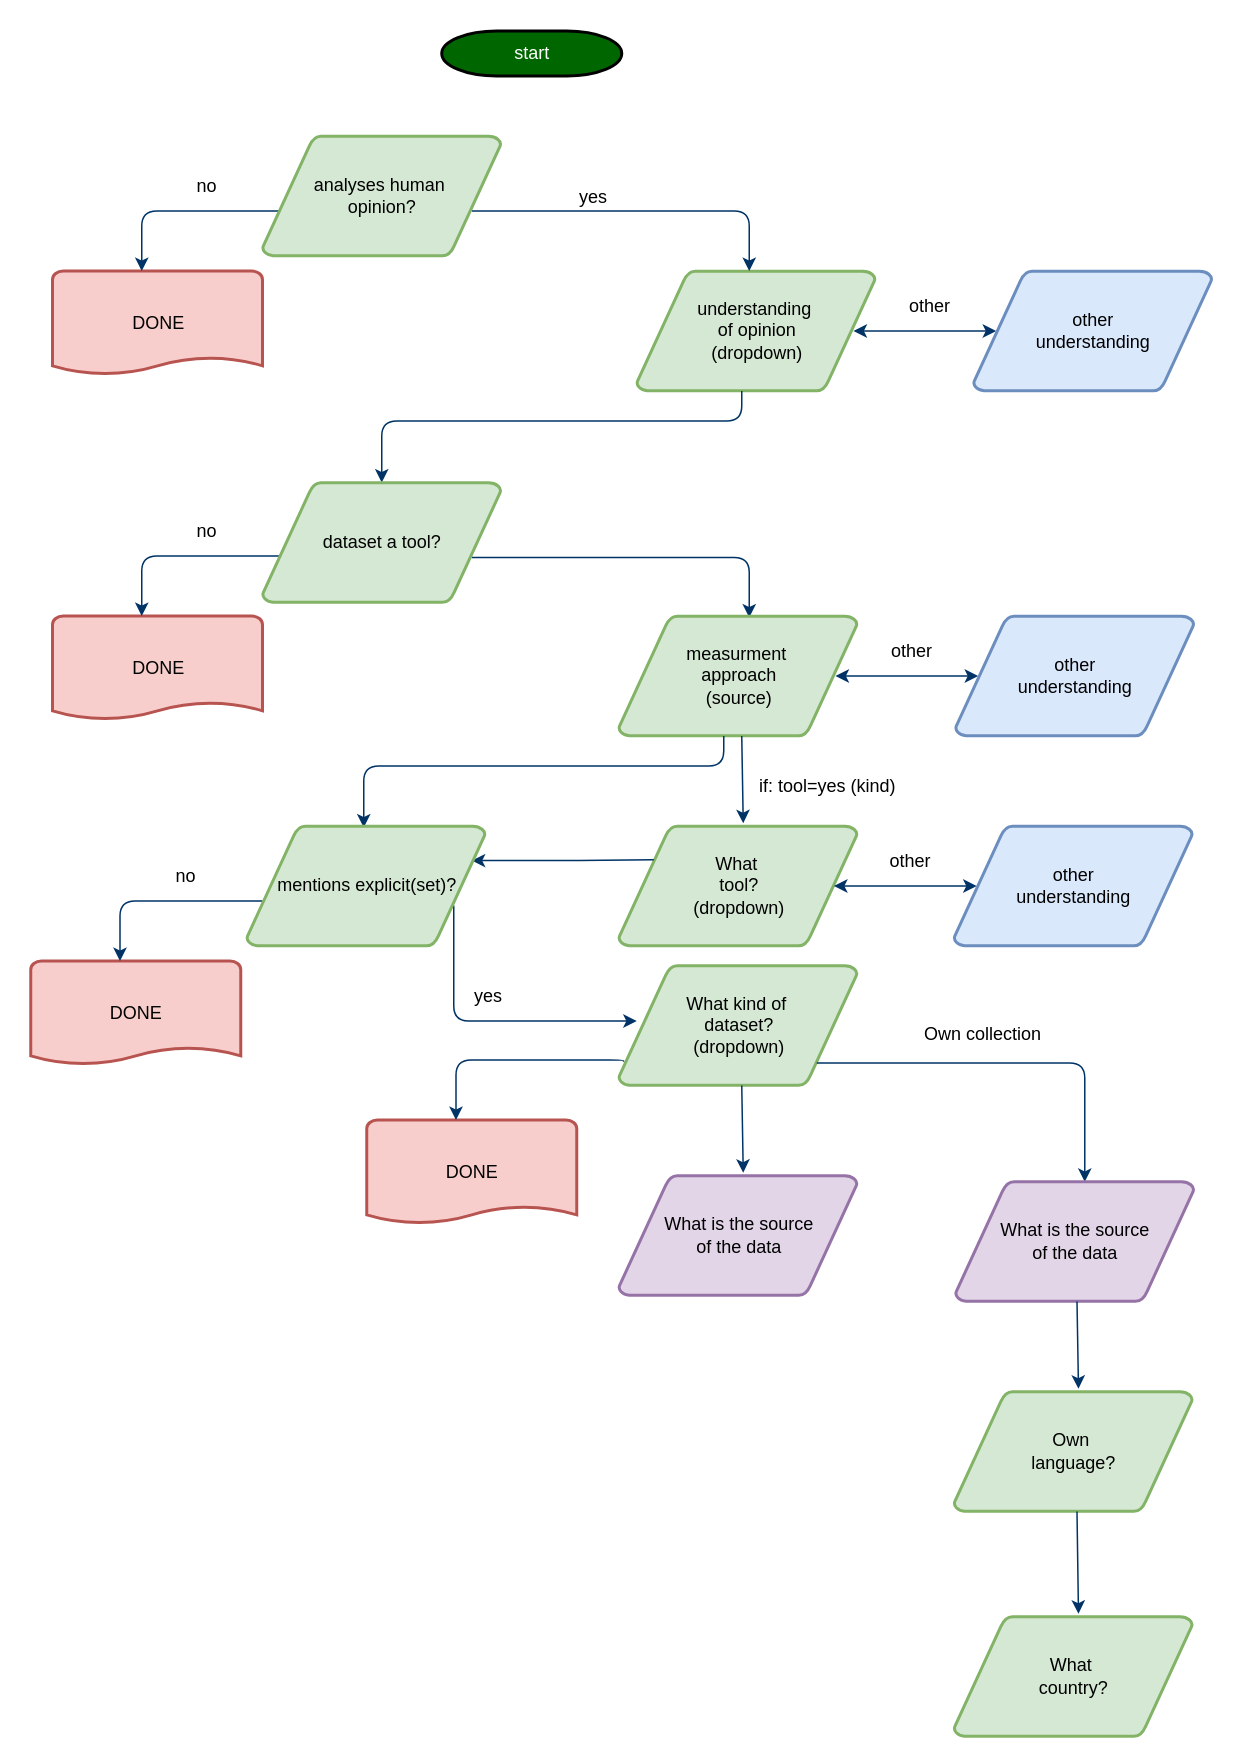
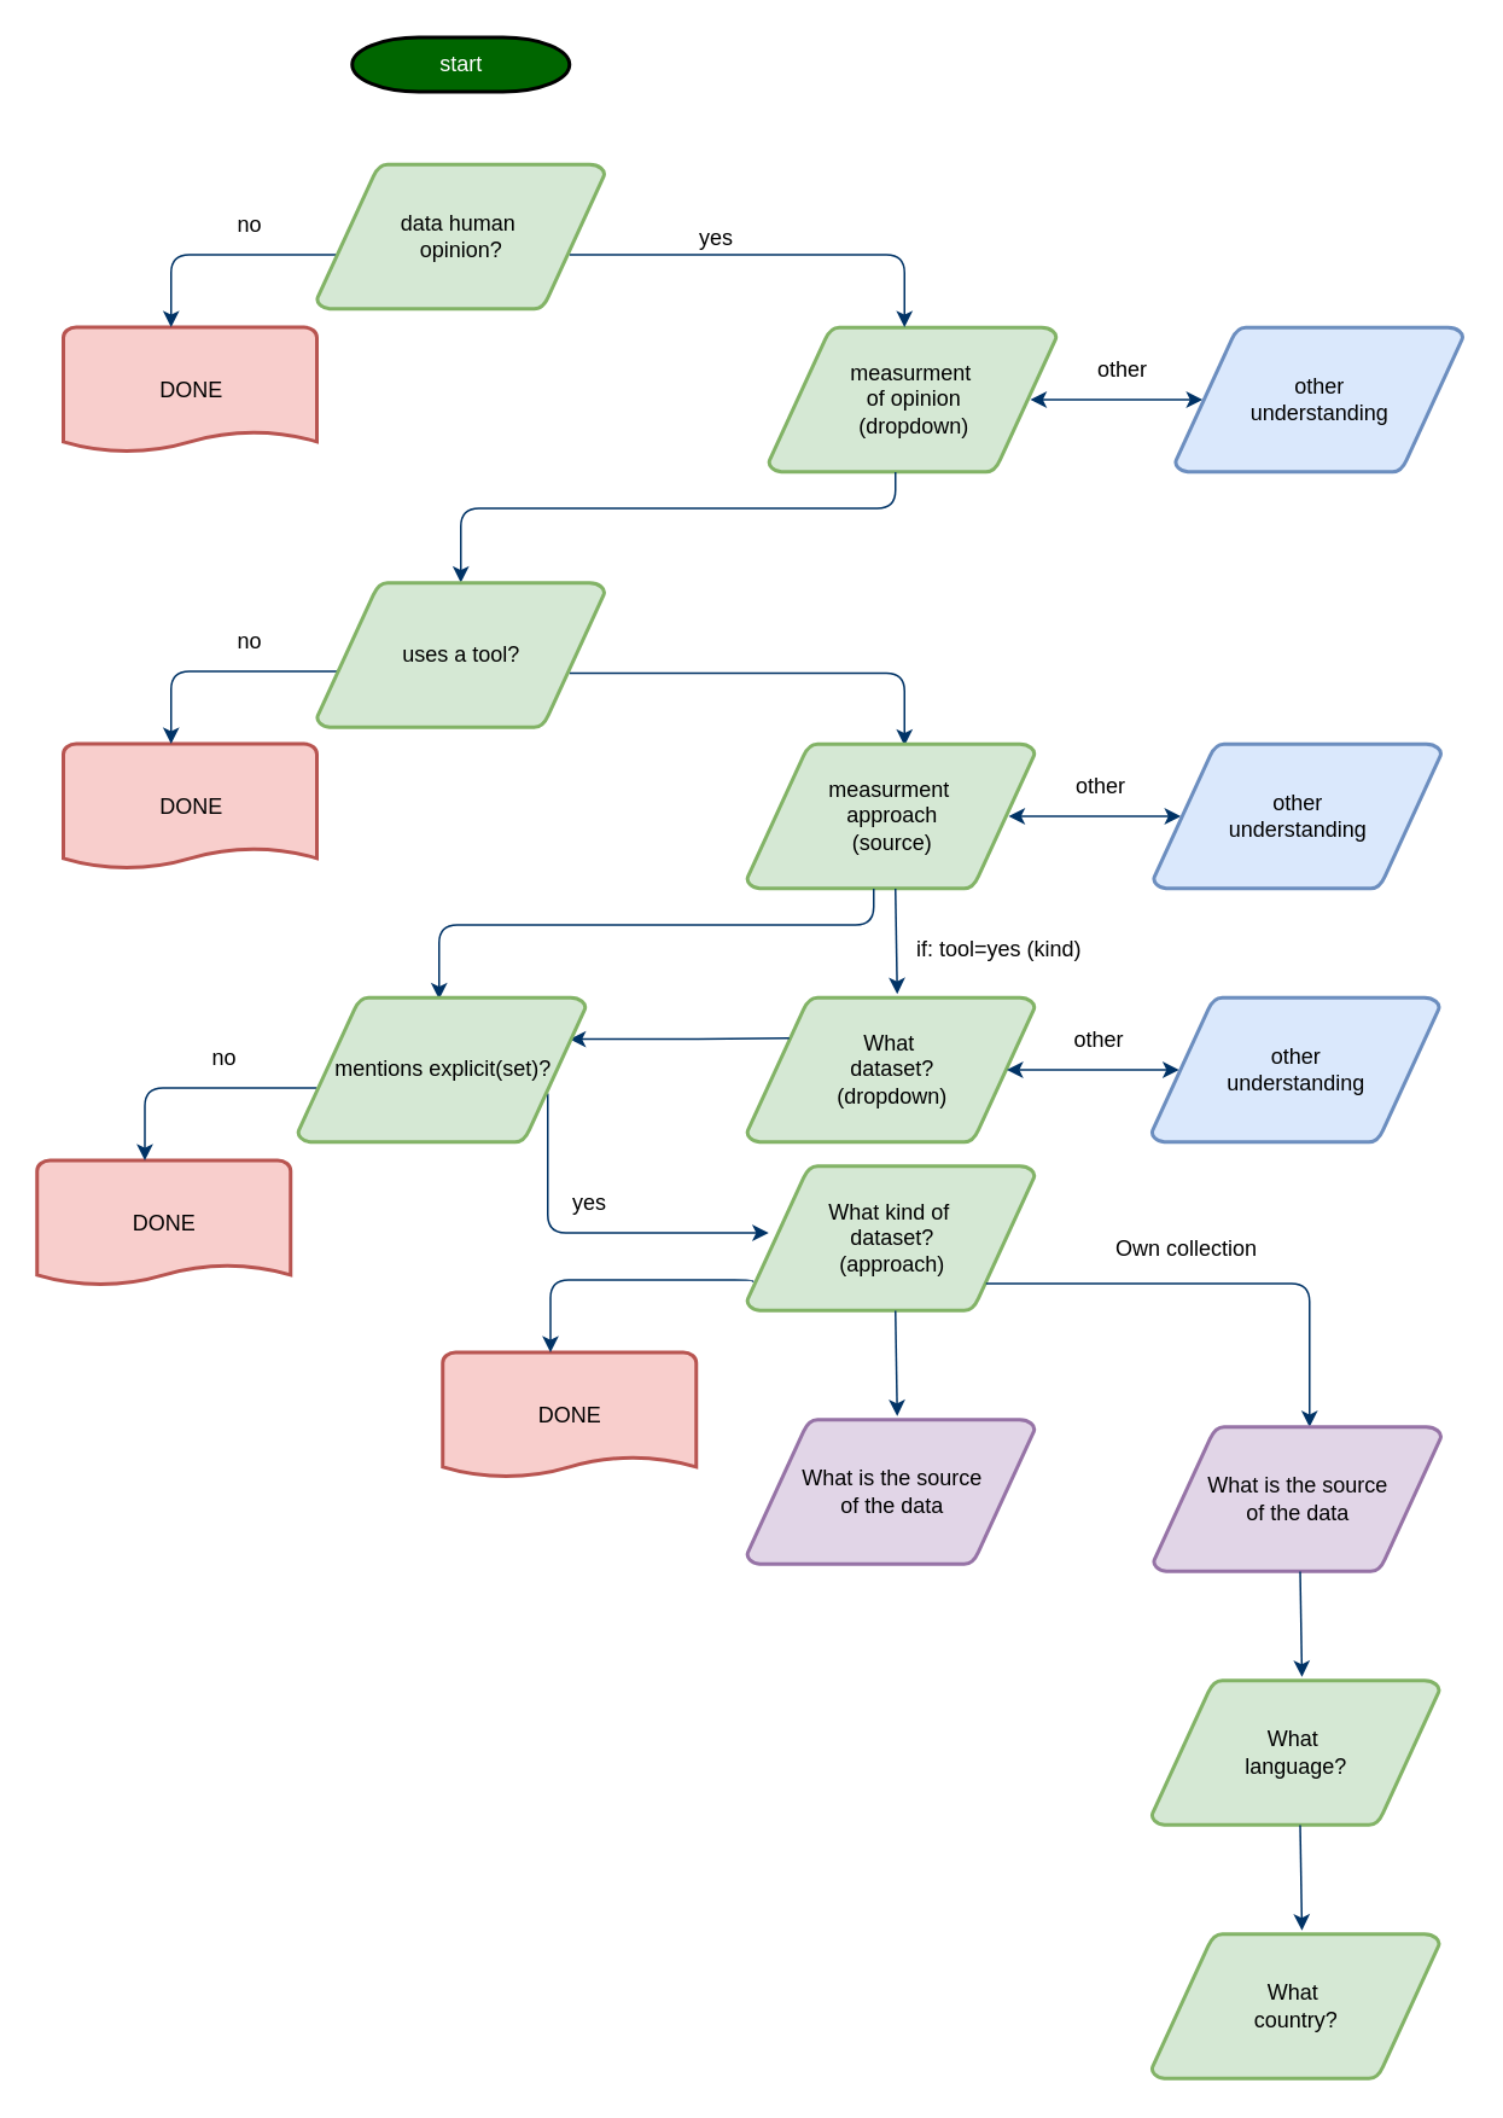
- <mxCell id="2" value="start" style="shape=mxgraph.flowchart.terminator;strokeWidth=2;gradientColor=none;gradientDirection=north;fontStyle=0;html=1;fillColor=#006600;fontColor=#FFFFFF;" parent="1" vertex="1"><mxGeometry x="294" y="20" width="120" height="30" as="geometry" /></mxCell>
+ <mxCell id="2" value="start" style="shape=mxgraph.flowchart.terminator;strokeWidth=2;gradientColor=none;gradientDirection=north;fontStyle=0;html=1;fillColor=#006600;fontColor=#FFFFFF;" parent="1" vertex="1"><mxGeometry x="194" y="20" width="120" height="30" as="geometry" /></mxCell>
- <mxCell id="46" value="&lt;div&gt;analyses human&amp;nbsp;&lt;/div&gt;&lt;div&gt;opinion?&lt;/div&gt;" style="shape=mxgraph.flowchart.data;strokeWidth=2;gradientDirection=north;fontStyle=0;html=1;fillColor=#d5e8d4;strokeColor=#82b366;" parent="1" vertex="1"><mxGeometry x="174.5" y="90" width="159" height="80" as="geometry" /></mxCell>
+ <mxCell id="46" value="&lt;div&gt;data human&amp;nbsp;&lt;/div&gt;&lt;div&gt;opinion?&lt;/div&gt;" style="shape=mxgraph.flowchart.data;strokeWidth=2;gradientDirection=north;fontStyle=0;html=1;fillColor=#d5e8d4;strokeColor=#82b366;" parent="1" vertex="1"><mxGeometry x="174.5" y="90" width="159" height="80" as="geometry" /></mxCell>
- <mxCell id="3" value="&lt;div&gt;understanding&amp;nbsp;&lt;/div&gt;&lt;div&gt;of opinion&lt;/div&gt;&lt;div&gt;(dropdown)&lt;br&gt;&lt;/div&gt;" style="shape=mxgraph.flowchart.data;strokeWidth=2;gradientDirection=north;fontStyle=0;html=1;fillColor=#d5e8d4;strokeColor=#82b366;" parent="1" vertex="1"><mxGeometry x="424" y="180" width="159" height="80" as="geometry" /></mxCell>
+ <mxCell id="3" value="&lt;div&gt;measurment&amp;nbsp;&lt;/div&gt;&lt;div&gt;of opinion&lt;/div&gt;&lt;div&gt;(dropdown)&lt;br&gt;&lt;/div&gt;" style="shape=mxgraph.flowchart.data;strokeWidth=2;gradientDirection=north;fontStyle=0;html=1;fillColor=#d5e8d4;strokeColor=#82b366;" parent="1" vertex="1"><mxGeometry x="424" y="180" width="159" height="80" as="geometry" /></mxCell>
- <mxCell id="47" value="dataset a tool?" style="shape=mxgraph.flowchart.data;strokeWidth=2;gradientDirection=north;fontStyle=0;html=1;fillColor=#d5e8d4;strokeColor=#82b366;" parent="1" vertex="1"><mxGeometry x="174.5" y="321" width="159" height="80" as="geometry" /></mxCell>
+ <mxCell id="47" value="uses a tool?" style="shape=mxgraph.flowchart.data;strokeWidth=2;gradientDirection=north;fontStyle=0;html=1;fillColor=#d5e8d4;strokeColor=#82b366;" parent="1" vertex="1"><mxGeometry x="174.5" y="321" width="159" height="80" as="geometry" /></mxCell>
- <mxCell id="22" value="What&amp;nbsp;&lt;div&gt;tool?&lt;/div&gt;&lt;div&gt;(dropdown)&lt;/div&gt;" style="shape=mxgraph.flowchart.data;strokeWidth=2;gradientDirection=north;fontStyle=0;html=1;fillColor=#d5e8d4;strokeColor=#82b366;" parent="1" vertex="1"><mxGeometry x="412" y="550" width="159" height="80" as="geometry" /></mxCell>
+ <mxCell id="22" value="What&amp;nbsp;&lt;div&gt;dataset?&lt;/div&gt;&lt;div&gt;(dropdown)&lt;/div&gt;" style="shape=mxgraph.flowchart.data;strokeWidth=2;gradientDirection=north;fontStyle=0;html=1;fillColor=#d5e8d4;strokeColor=#82b366;" parent="1" vertex="1"><mxGeometry x="412" y="550" width="159" height="80" as="geometry" /></mxCell>
- <mxCell id="32" value="&lt;div&gt;What kind of&amp;nbsp;&lt;/div&gt;&lt;div&gt;dataset?&lt;/div&gt;&lt;div&gt;(dropdown)&lt;br&gt;&lt;/div&gt;" style="shape=mxgraph.flowchart.data;strokeWidth=2;gradientDirection=north;fontStyle=0;html=1;fillColor=#d5e8d4;strokeColor=#82b366;" parent="1" vertex="1"><mxGeometry x="412" y="643" width="159" height="80" as="geometry" /></mxCell>
+ <mxCell id="32" value="&lt;div&gt;What kind of&amp;nbsp;&lt;/div&gt;&lt;div&gt;dataset?&lt;/div&gt;&lt;div&gt;(approach)&lt;br&gt;&lt;/div&gt;" style="shape=mxgraph.flowchart.data;strokeWidth=2;gradientDirection=north;fontStyle=0;html=1;fillColor=#d5e8d4;strokeColor=#82b366;" parent="1" vertex="1"><mxGeometry x="412" y="643" width="159" height="80" as="geometry" /></mxCell>
- <mxCell id="42" value="Own&amp;nbsp;&lt;div&gt;language?&lt;/div&gt;" style="shape=mxgraph.flowchart.data;strokeWidth=2;gradientDirection=north;fontStyle=0;html=1;fillColor=#d5e8d4;strokeColor=#82b366;" parent="1" vertex="1"><mxGeometry x="635.5" y="927" width="159" height="80" as="geometry" /></mxCell>
+ <mxCell id="42" value="What&amp;nbsp;&lt;div&gt;language?&lt;/div&gt;" style="shape=mxgraph.flowchart.data;strokeWidth=2;gradientDirection=north;fontStyle=0;html=1;fillColor=#d5e8d4;strokeColor=#82b366;" parent="1" vertex="1"><mxGeometry x="635.5" y="927" width="159" height="80" as="geometry" /></mxCell>
- <mxCell id="44" value="What&amp;nbsp;&lt;div&gt;country?&lt;/div&gt;" style="shape=mxgraph.flowchart.data;strokeWidth=2;gradientDirection=north;fontStyle=0;html=1;fillColor=#d5e8d4;strokeColor=#82b366;" parent="1" vertex="1"><mxGeometry x="635.5" y="1077" width="159" height="80" as="geometry" /></mxCell>
+ <mxCell id="44" value="What&amp;nbsp;&lt;div&gt;country?&lt;/div&gt;" style="shape=mxgraph.flowchart.data;strokeWidth=2;gradientDirection=north;fontStyle=0;html=1;fillColor=#d5e8d4;strokeColor=#82b366;" parent="1" vertex="1"><mxGeometry x="635.5" y="1067" width="159" height="80" as="geometry" /></mxCell>
